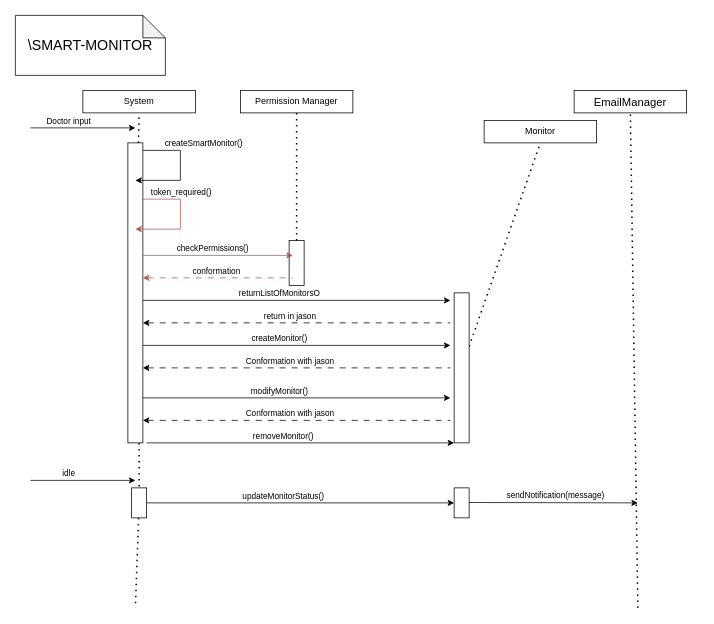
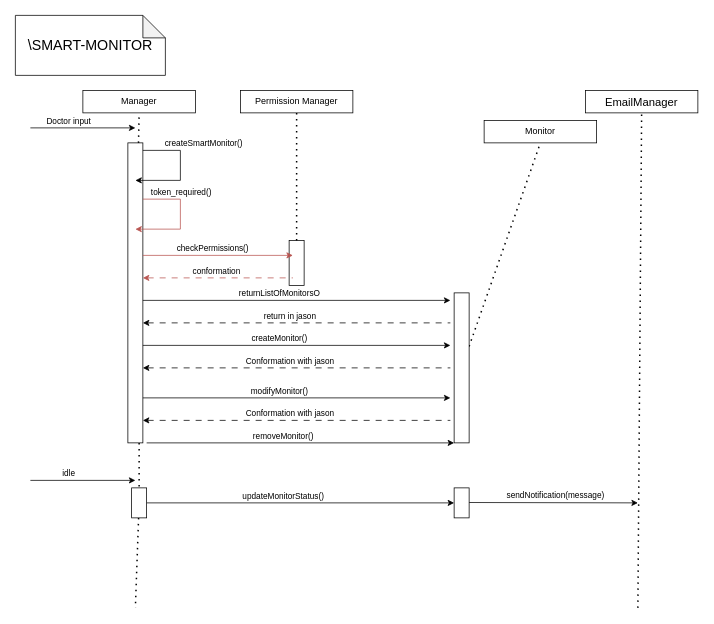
- <mxCell id="4" value="System" style="rounded=0;whiteSpace=wrap;html=1;" vertex="1" parent="1"><mxGeometry x="110" y="120" width="150" height="30" as="geometry" /></mxCell>
+ <mxCell id="4" value="Manager" style="rounded=0;whiteSpace=wrap;html=1;" vertex="1" parent="1"><mxGeometry x="110" y="120" width="150" height="30" as="geometry" /></mxCell>
- <mxCell id="43" value="&lt;font style=&quot;font-size: 15px;&quot;&gt;EmailManager&lt;/font&gt;" style="rounded=0;whiteSpace=wrap;html=1;" vertex="1" parent="1"><mxGeometry x="765" y="120" width="150" height="30" as="geometry" /></mxCell>
+ <mxCell id="43" value="&lt;font style=&quot;font-size: 15px;&quot;&gt;EmailManager&lt;/font&gt;" style="rounded=0;whiteSpace=wrap;html=1;" vertex="1" parent="1"><mxGeometry x="780" y="120" width="150" height="30" as="geometry" /></mxCell>
